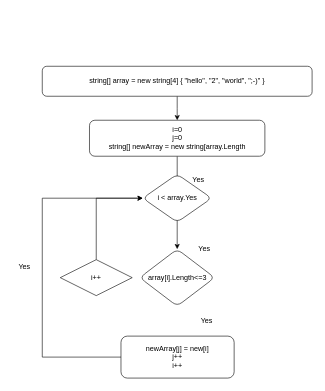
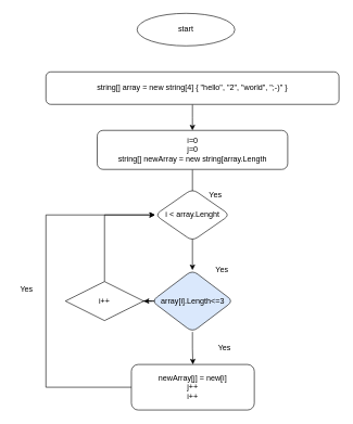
+ <mxCell id="4" value="start" style="ellipse;whiteSpace=wrap;html=1;" vertex="1" parent="1"><mxGeometry x="210" y="20" width="150" height="50" as="geometry" /></mxCell>
- <mxCell id="13" value="i &amp;lt; array.Yes" style="rhombus;whiteSpace=wrap;html=1;rounded=1;glass=0;strokeWidth=1;shadow=0;" vertex="1" parent="1"><mxGeometry x="237.5" y="290" width="115" height="80" as="geometry" /></mxCell>
+ <mxCell id="13" value="i &amp;lt; array.Lenght" style="rhombus;whiteSpace=wrap;html=1;rounded=1;glass=0;strokeWidth=1;shadow=0;" vertex="1" parent="1"><mxGeometry x="237.5" y="290" width="115" height="80" as="geometry" /></mxCell>
+ <mxCell id="7" value="" style="edgeStyle=orthogonalEdgeStyle;rounded=0;orthogonalLoop=1;jettySize=auto;html=1;" edge="1" parent="1" source="8" target="16"><mxGeometry relative="1" as="geometry" /></mxCell>
- <mxCell id="8" value="array[i].Length&amp;lt;=3" style="rhombus;whiteSpace=wrap;html=1;rounded=1;glass=0;strokeWidth=1;shadow=0;direction=south;" vertex="1" parent="1"><mxGeometry x="232.5" y="415" width="125" height="95" as="geometry" /></mxCell>
+ <mxCell id="8" value="array[i].Length&amp;lt;=3" style="rhombus;whiteSpace=wrap;html=1;rounded=1;glass=0;strokeWidth=1;shadow=0;direction=south;fillColor=#dae8fc;" vertex="1" parent="1"><mxGeometry x="232.5" y="415" width="125" height="95" as="geometry" /></mxCell>
+ <mxCell id="6" value="" style="edgeStyle=orthogonalEdgeStyle;rounded=0;orthogonalLoop=1;jettySize=auto;html=1;" edge="1" parent="1" source="8" target="11"><mxGeometry relative="1" as="geometry" /></mxCell>
